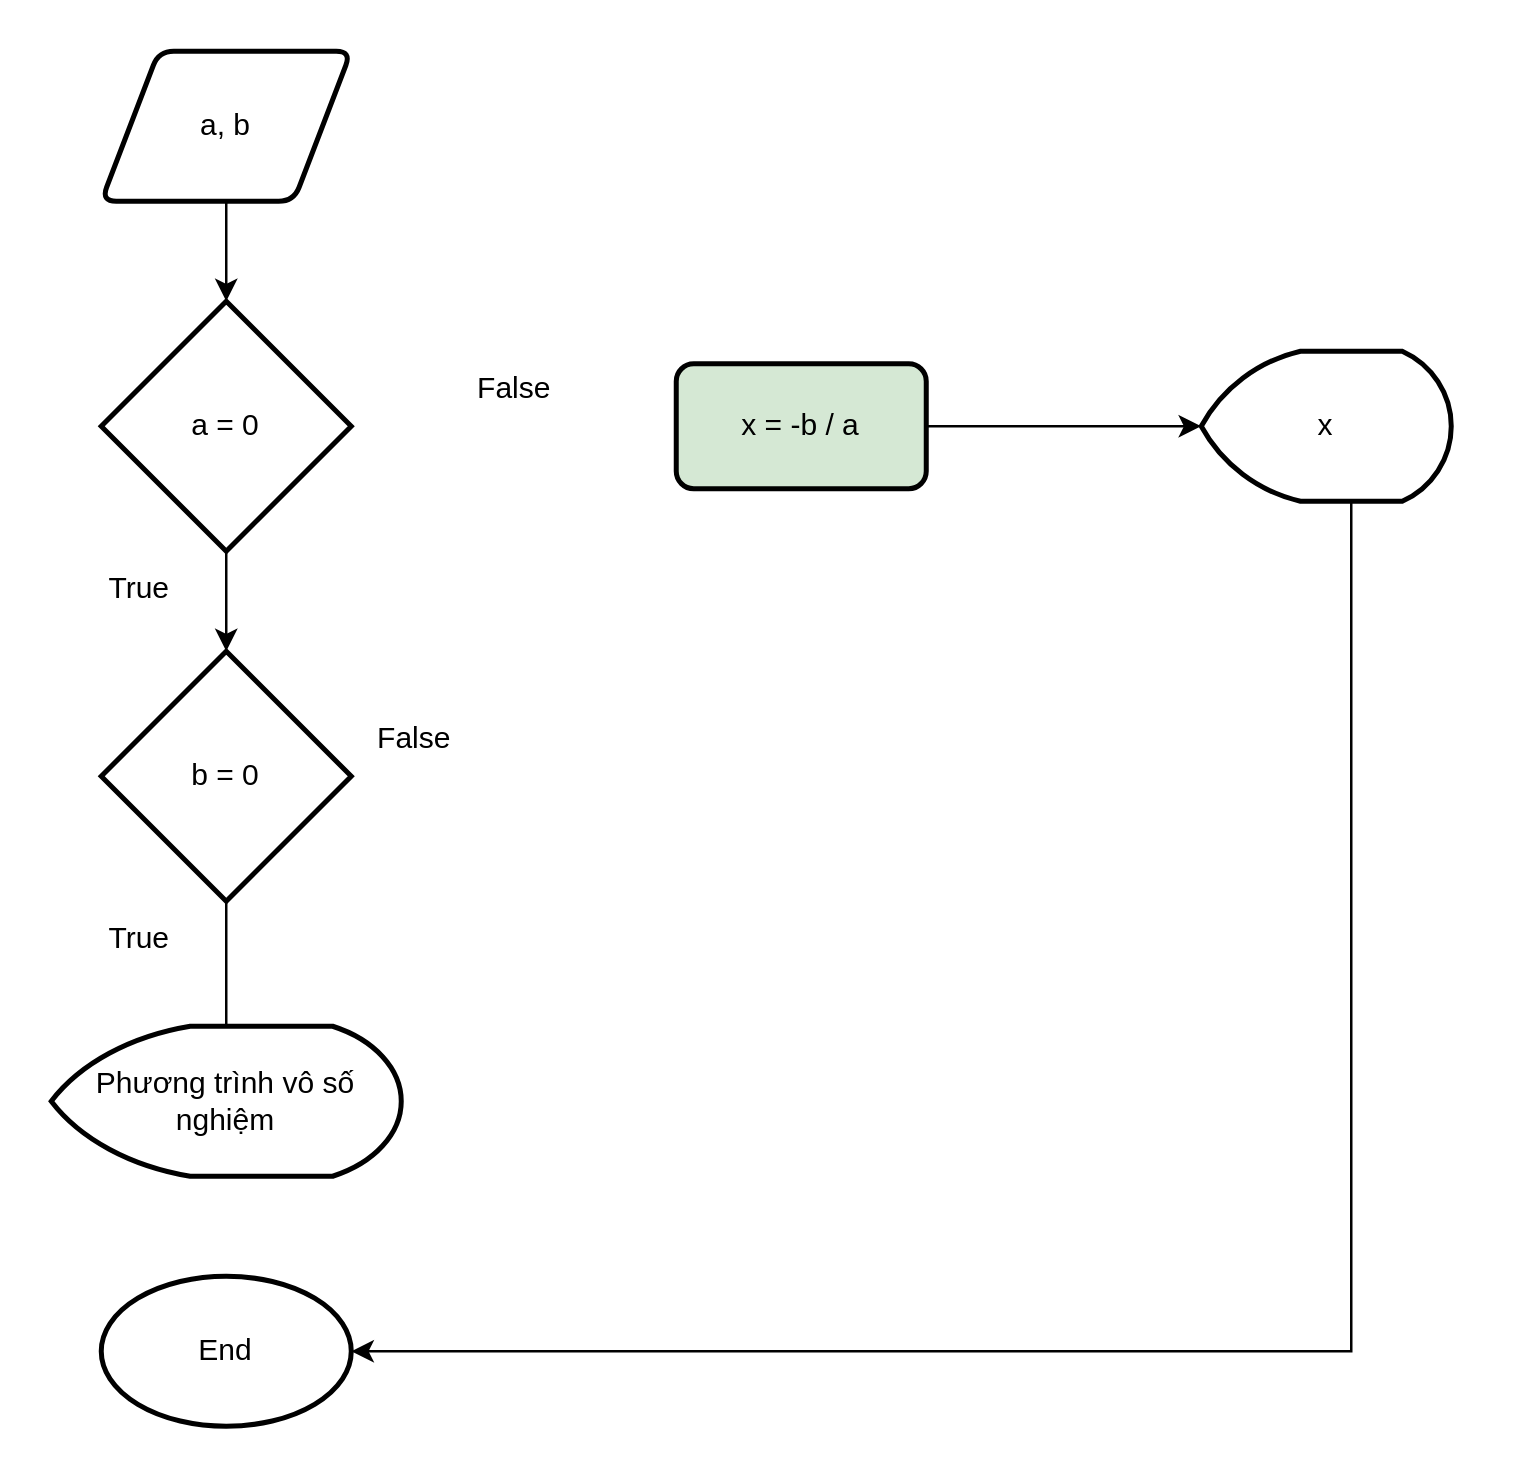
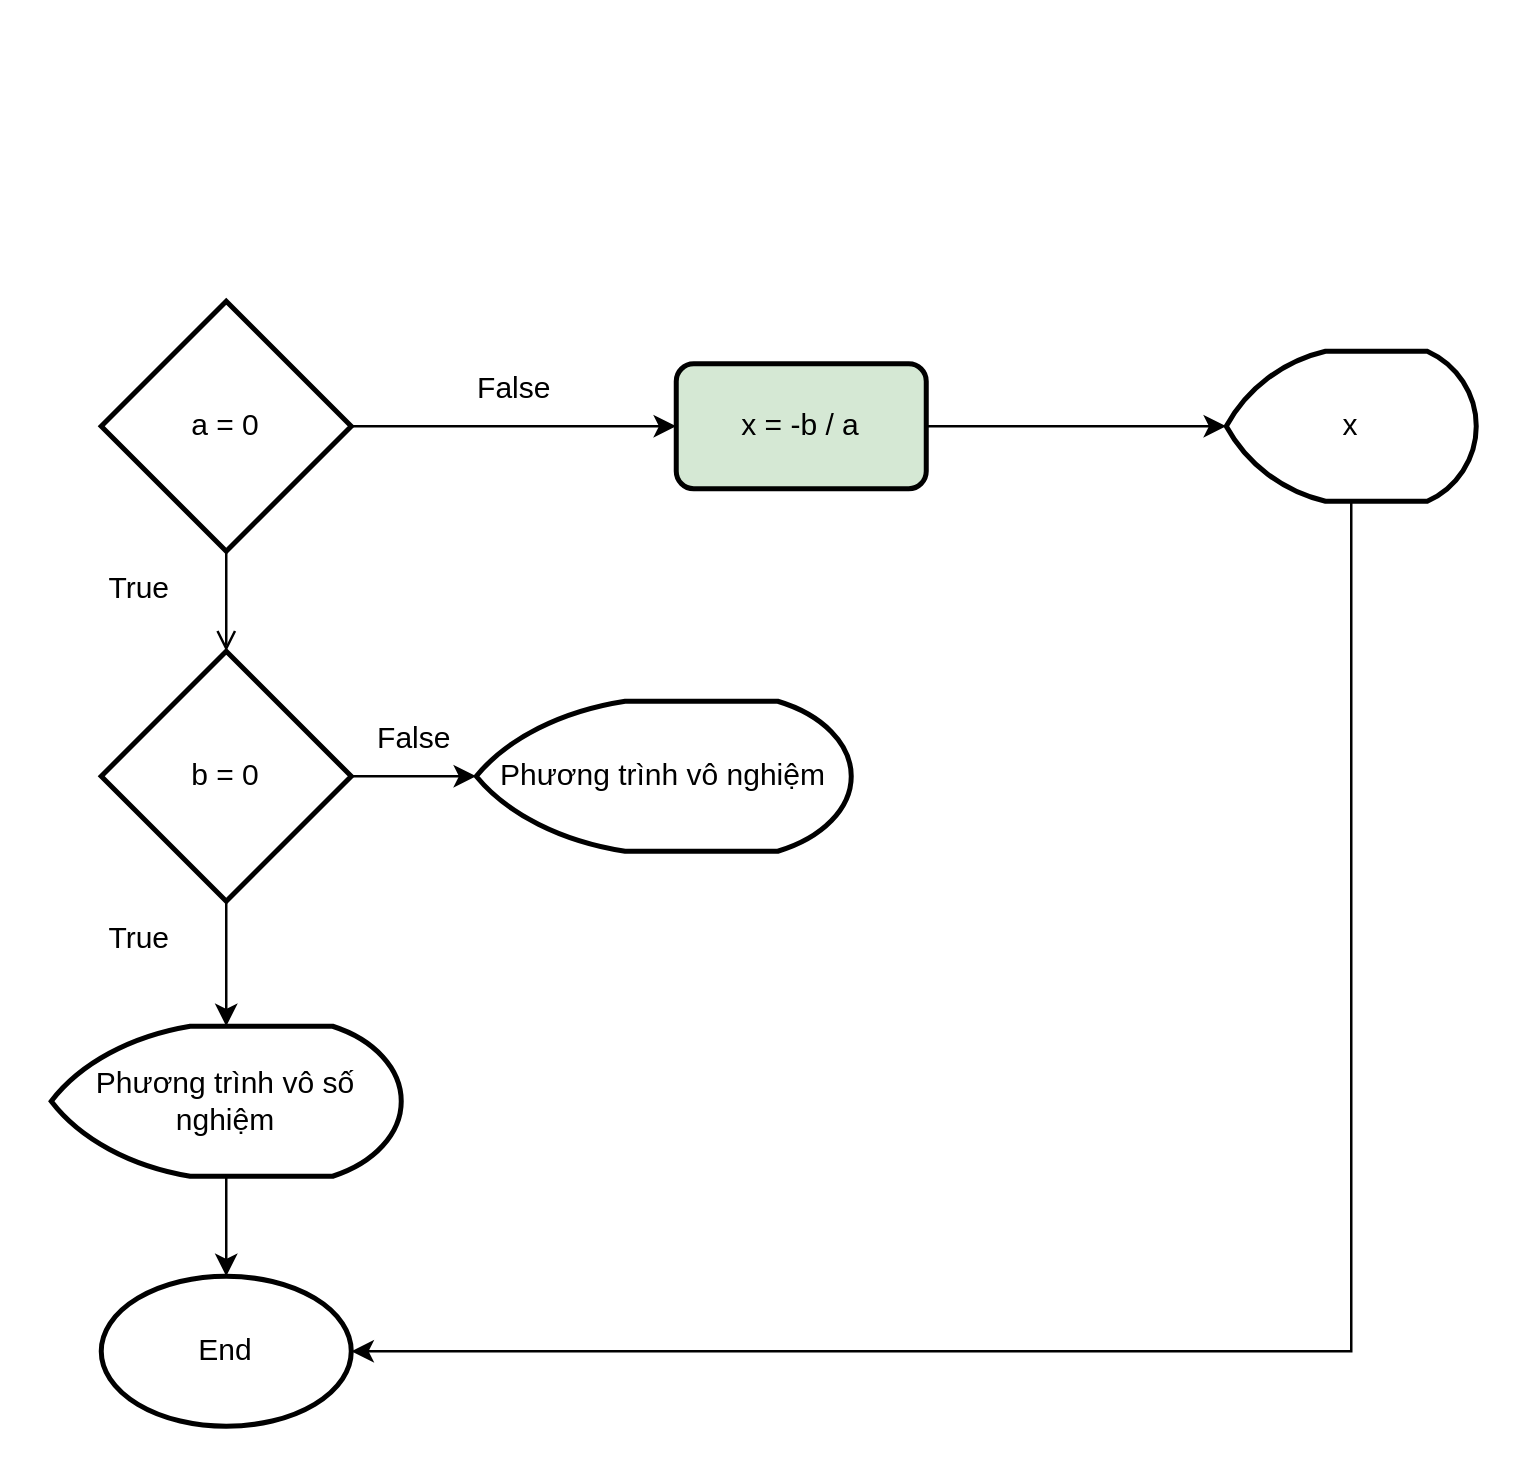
- <mxCell id="3" value="a, b" style="shape=parallelogram;html=1;strokeWidth=2;perimeter=parallelogramPerimeter;whiteSpace=wrap;rounded=1;arcSize=12;size=0.23;" vertex="1" parent="1"><mxGeometry x="40" y="20" width="100" height="60" as="geometry" /></mxCell>
- <mxCell id="12" style="edgeStyle=orthogonalEdgeStyle;rounded=0;orthogonalLoop=1;jettySize=auto;html=1;entryX=0.5;entryY=0;entryDx=0;entryDy=0;entryPerimeter=0;" edge="1" parent="1" source="3" target="6"><mxGeometry relative="1" as="geometry" /></mxCell>
+ <mxCell id="5" style="edgeStyle=orthogonalEdgeStyle;rounded=0;orthogonalLoop=1;jettySize=auto;html=1;" edge="1" parent="1" source="6" target="15"><mxGeometry relative="1" as="geometry"><mxPoint x="320" y="170" as="targetPoint" /></mxGeometry></mxCell>
- <mxCell id="16" value="x" style="strokeWidth=2;html=1;shape=mxgraph.flowchart.display;whiteSpace=wrap;" vertex="1" parent="1"><mxGeometry x="480" y="140" width="100" height="60" as="geometry" /></mxCell>
+ <mxCell id="16" value="x" style="strokeWidth=2;html=1;shape=mxgraph.flowchart.display;whiteSpace=wrap;" vertex="1" parent="1"><mxGeometry x="490" y="140" width="100" height="60" as="geometry" /></mxCell>
- <mxCell id="4" style="edgeStyle=orthogonalEdgeStyle;rounded=0;orthogonalLoop=1;jettySize=auto;html=1;" edge="1" parent="1" source="6" target="8"><mxGeometry relative="1" as="geometry" /></mxCell>
+ <mxCell id="4" style="edgeStyle=orthogonalEdgeStyle;rounded=0;orthogonalLoop=1;jettySize=auto;html=1;endArrow=open;" edge="1" parent="1" source="6" target="8"><mxGeometry relative="1" as="geometry" /></mxCell>
+ <mxCell id="13" style="edgeStyle=orthogonalEdgeStyle;rounded=0;orthogonalLoop=1;jettySize=auto;html=1;entryX=0;entryY=0.5;entryDx=0;entryDy=0;entryPerimeter=0;" edge="1" parent="1" source="8" target="11"><mxGeometry relative="1" as="geometry" /></mxCell>
+ <mxCell id="11" value="Phương trình vô nghiệm" style="strokeWidth=2;html=1;shape=mxgraph.flowchart.display;whiteSpace=wrap;" vertex="1" parent="1"><mxGeometry x="190" y="280" width="150" height="60" as="geometry" /></mxCell>
- <mxCell id="7" style="edgeStyle=orthogonalEdgeStyle;rounded=0;orthogonalLoop=1;jettySize=auto;html=1;endArrow=none;" edge="1" parent="1" source="8" target="10"><mxGeometry relative="1" as="geometry" /></mxCell>
+ <mxCell id="7" style="edgeStyle=orthogonalEdgeStyle;rounded=0;orthogonalLoop=1;jettySize=auto;html=1;" edge="1" parent="1" source="8" target="10"><mxGeometry relative="1" as="geometry" /></mxCell>
+ <mxCell id="9" style="edgeStyle=orthogonalEdgeStyle;rounded=0;orthogonalLoop=1;jettySize=auto;html=1;" edge="1" parent="1" source="10" target="2"><mxGeometry relative="1" as="geometry" /></mxCell>
